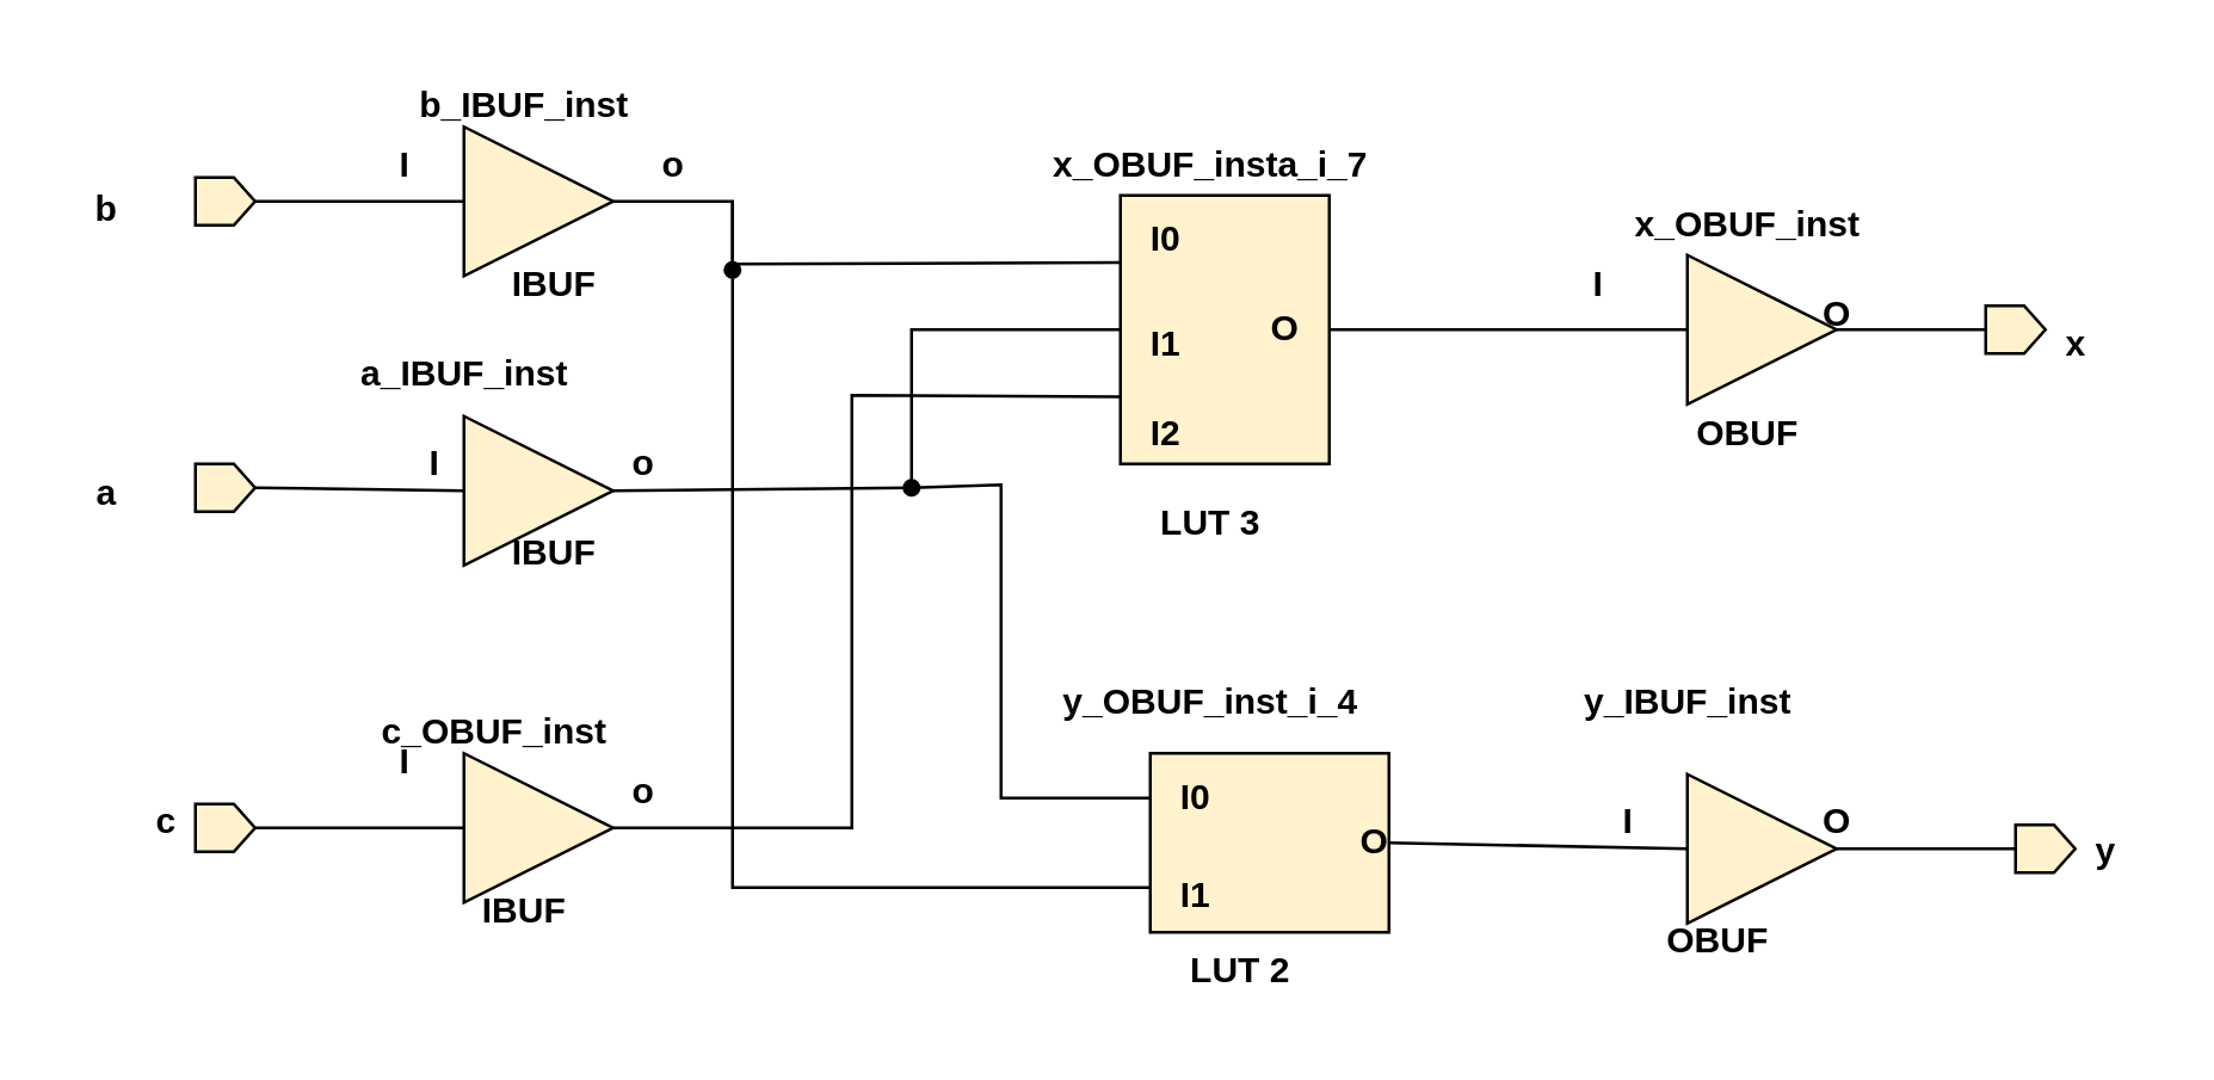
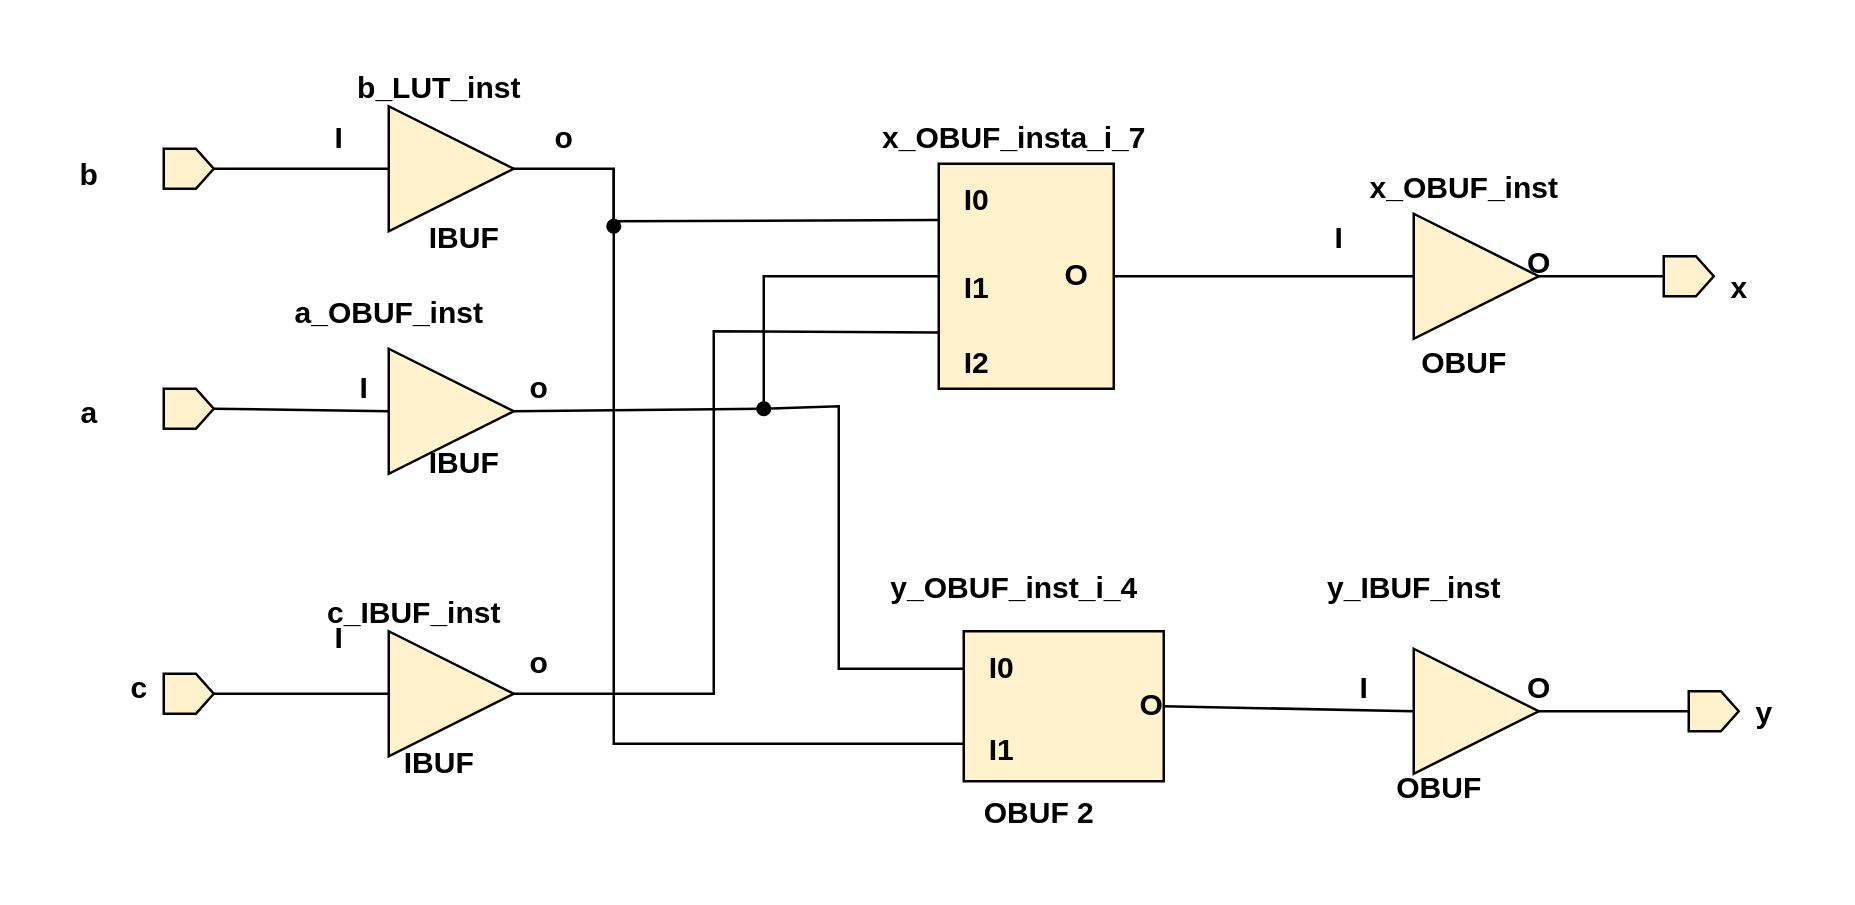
- <mxCell id="34" value="b_IBUF_inst" style="text;html=1;align=center;verticalAlign=middle;resizable=0;points=[];autosize=1;strokeColor=none;fillColor=none;fontFamily=Helvetica;fontSize=12;fontColor=default;fontStyle=1;" vertex="1" parent="1"><mxGeometry x="130" y="20" width="90" height="30" as="geometry" /></mxCell>
+ <mxCell id="34" value="b_LUT_inst" style="text;html=1;align=center;verticalAlign=middle;resizable=0;points=[];autosize=1;strokeColor=none;fillColor=none;fontFamily=Helvetica;fontSize=12;fontColor=default;fontStyle=1;" vertex="1" parent="1"><mxGeometry x="130" y="20" width="90" height="30" as="geometry" /></mxCell>
- <mxCell id="38" value="a_IBUF_inst" style="text;html=1;align=center;verticalAlign=middle;resizable=0;points=[];autosize=1;strokeColor=none;fillColor=none;fontFamily=Helvetica;fontSize=12;fontColor=default;fontStyle=1;" vertex="1" parent="1"><mxGeometry x="110" y="110" width="90" height="30" as="geometry" /></mxCell>
+ <mxCell id="38" value="a_OBUF_inst" style="text;html=1;align=center;verticalAlign=middle;resizable=0;points=[];autosize=1;strokeColor=none;fillColor=none;fontFamily=Helvetica;fontSize=12;fontColor=default;fontStyle=1;" vertex="1" parent="1"><mxGeometry x="110" y="110" width="90" height="30" as="geometry" /></mxCell>
- <mxCell id="51" value="LUT 3" style="text;html=1;align=center;verticalAlign=middle;resizable=0;points=[];autosize=1;strokeColor=none;fillColor=none;fontFamily=Helvetica;fontSize=12;fontColor=default;fontStyle=1;" vertex="1" parent="1"><mxGeometry x="375" y="160" width="60" height="30" as="geometry" /></mxCell>
- <mxCell id="39" value="c_OBUF_inst" style="text;html=1;align=center;verticalAlign=middle;resizable=0;points=[];autosize=1;strokeColor=none;fillColor=none;fontFamily=Helvetica;fontSize=12;fontColor=default;fontStyle=1;" vertex="1" parent="1"><mxGeometry x="120" y="230" width="90" height="30" as="geometry" /></mxCell>
+ <mxCell id="39" value="c_IBUF_inst" style="text;html=1;align=center;verticalAlign=middle;resizable=0;points=[];autosize=1;strokeColor=none;fillColor=none;fontFamily=Helvetica;fontSize=12;fontColor=default;fontStyle=1;" vertex="1" parent="1"><mxGeometry x="120" y="230" width="90" height="30" as="geometry" /></mxCell>
- <mxCell id="52" value="LUT 2" style="text;html=1;align=center;verticalAlign=middle;resizable=0;points=[];autosize=1;strokeColor=none;fillColor=none;fontFamily=Helvetica;fontSize=12;fontColor=default;fontStyle=1;" vertex="1" parent="1"><mxGeometry x="385" y="310" width="60" height="30" as="geometry" /></mxCell>
+ <mxCell id="52" value="OBUF 2" style="text;html=1;align=center;verticalAlign=middle;resizable=0;points=[];autosize=1;strokeColor=none;fillColor=none;fontFamily=Helvetica;fontSize=12;fontColor=default;fontStyle=1;" vertex="1" parent="1"><mxGeometry x="385" y="310" width="60" height="30" as="geometry" /></mxCell>
